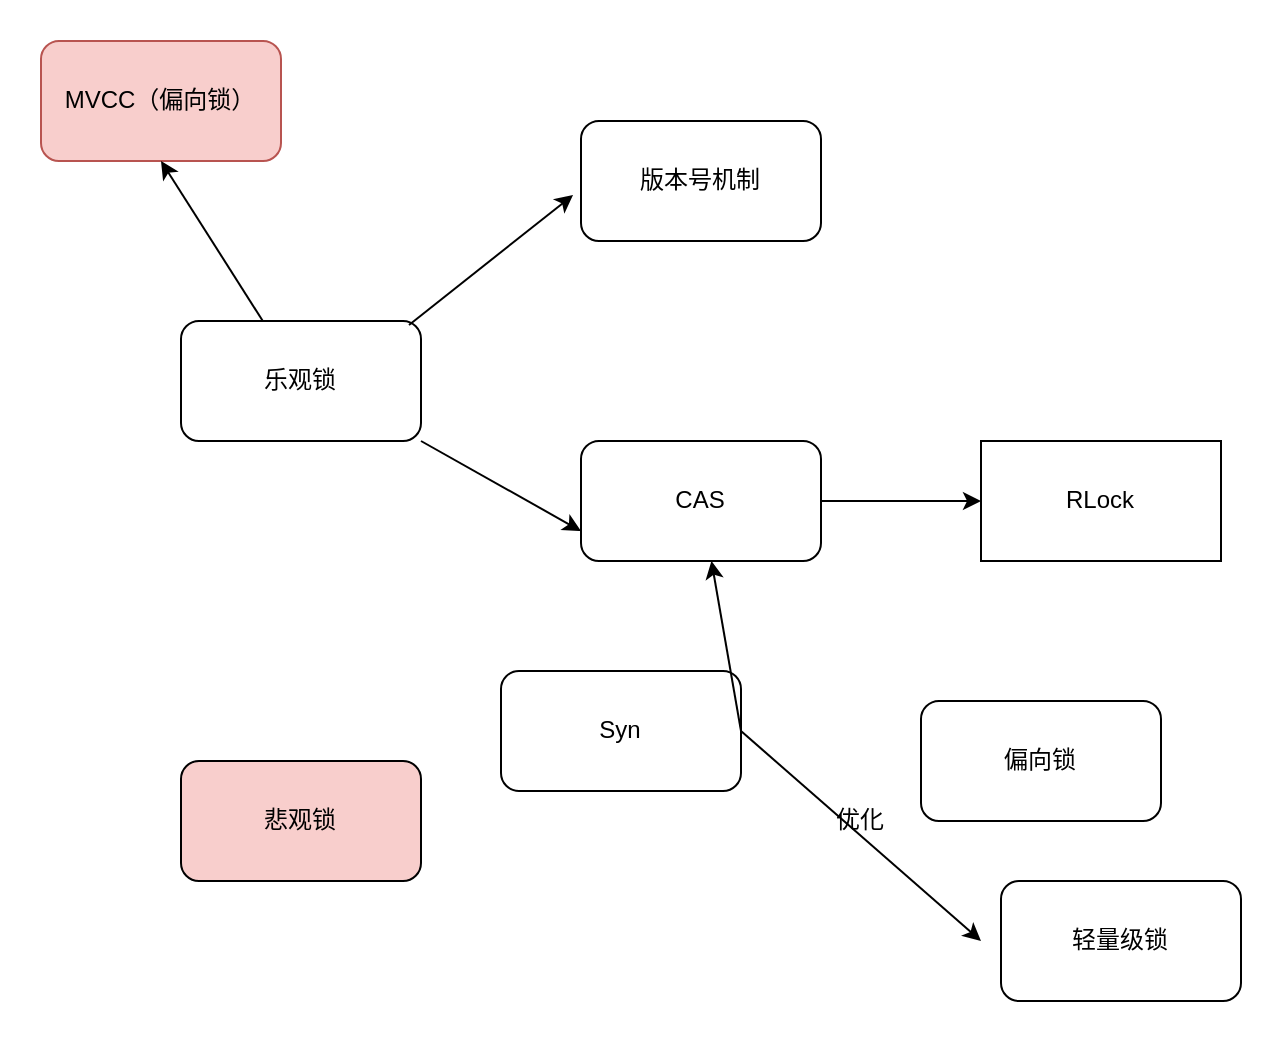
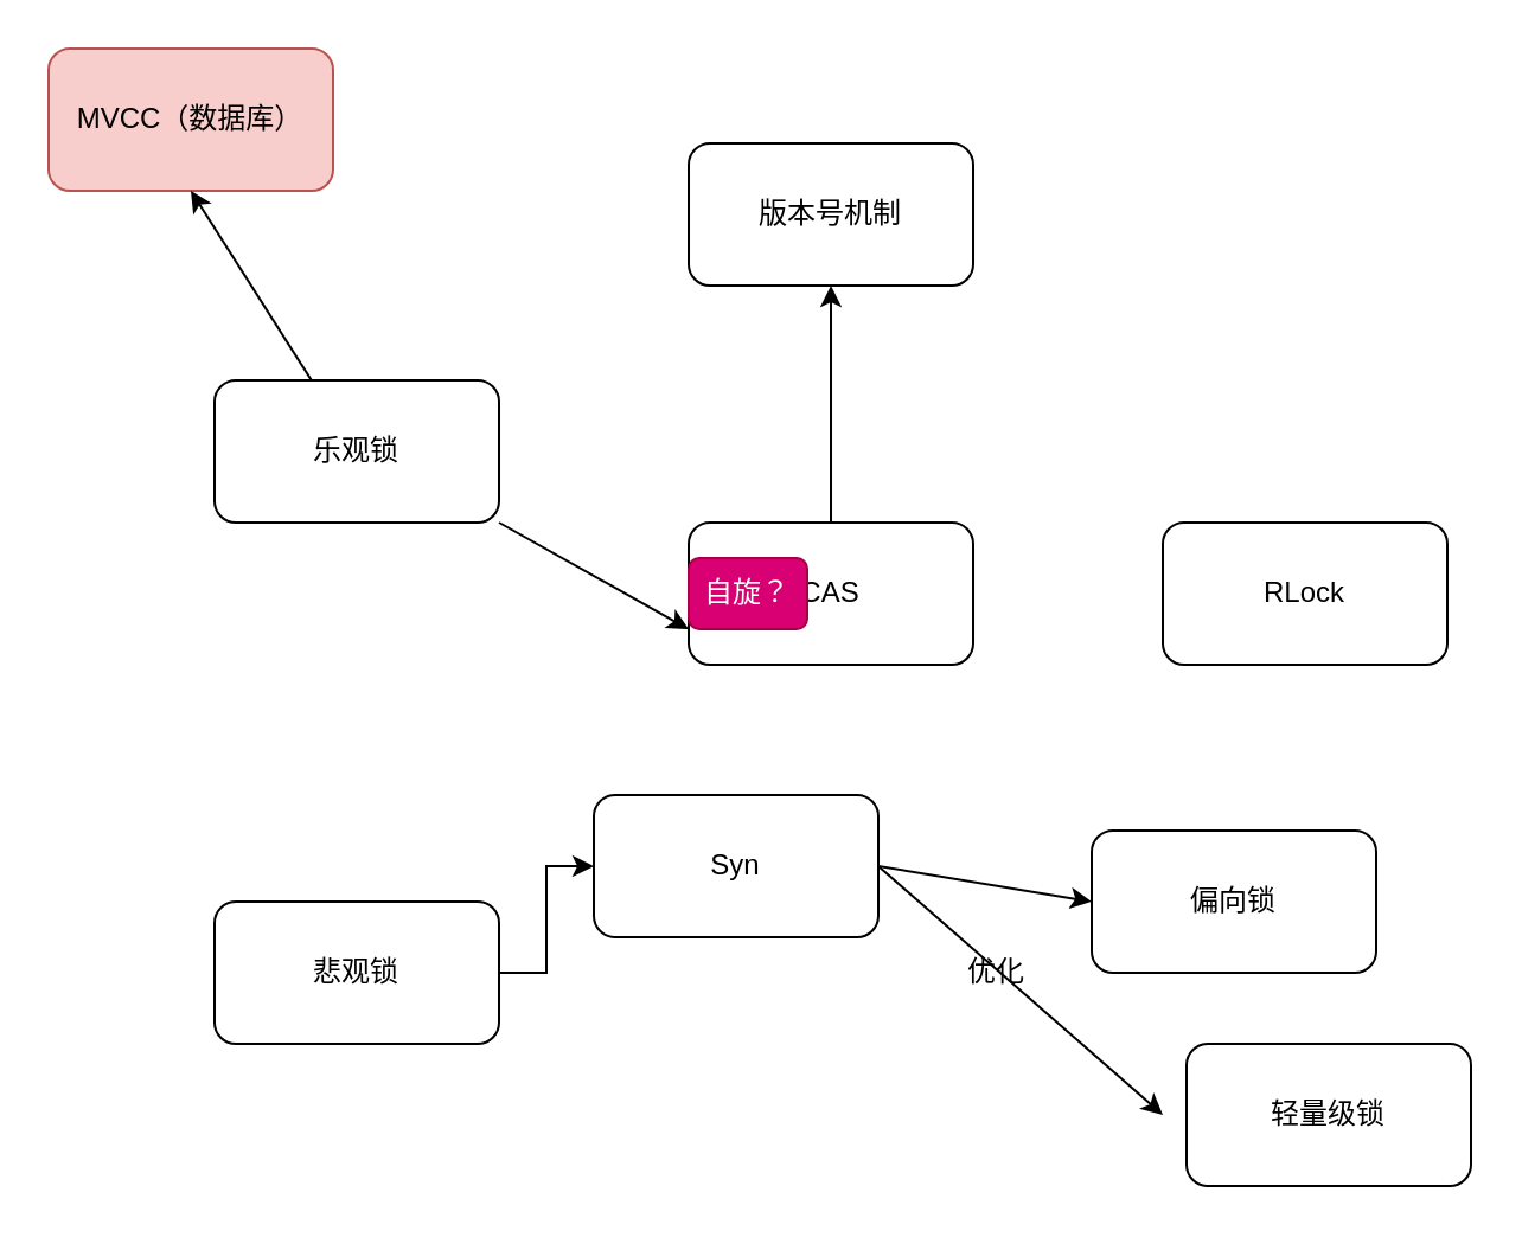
- <mxCell id="17" value="MVCC（偏向锁）" style="rounded=1;whiteSpace=wrap;html=1;fillColor=#f8cecc;strokeColor=#b85450;" vertex="1" parent="1"><mxGeometry x="20" y="20" width="120" height="60" as="geometry" /></mxCell>
+ <mxCell id="17" value="MVCC（数据库）" style="rounded=1;whiteSpace=wrap;html=1;fillColor=#f8cecc;strokeColor=#b85450;" vertex="1" parent="1"><mxGeometry x="20" y="20" width="120" height="60" as="geometry" /></mxCell>
- <mxCell id="12" value="" style="endArrow=classic;html=1;exitX=0.95;exitY=0.033;exitDx=0;exitDy=0;exitPerimeter=0;entryX=-0.033;entryY=0.617;entryDx=0;entryDy=0;entryPerimeter=0;" edge="1" parent="1" source="2" target="8"><mxGeometry width="50" height="50" relative="1" as="geometry"><mxPoint x="140" y="90" as="sourcePoint" /><mxPoint x="190" y="40" as="targetPoint" /></mxGeometry></mxCell>
+ <mxCell id="19" value="自旋？" style="rounded=1;whiteSpace=wrap;html=1;fillColor=#d80073;strokeColor=#A50040;fontColor=#ffffff;" vertex="1" parent="1"><mxGeometry x="290" y="235" width="50" height="30" as="geometry" /></mxCell>
- <mxCell id="9" value="" style="edgeStyle=orthogonalEdgeStyle;rounded=0;orthogonalLoop=1;jettySize=auto;html=1;" edge="1" parent="1" source="10" target="11"><mxGeometry relative="1" as="geometry" /></mxCell>
+ <mxCell id="9" value="" style="edgeStyle=orthogonalEdgeStyle;rounded=0;orthogonalLoop=1;jettySize=auto;html=1;" edge="1" parent="1" source="10" target="8"><mxGeometry relative="1" as="geometry" /></mxCell>
- <mxCell id="11" value="RLock" style="whiteSpace=wrap;html=1;rounded=0;" vertex="1" parent="1"><mxGeometry x="490" y="220" width="120" height="60" as="geometry" /></mxCell>
+ <mxCell id="11" value="RLock" style="rounded=1;whiteSpace=wrap;html=1;" vertex="1" parent="1"><mxGeometry x="490" y="220" width="120" height="60" as="geometry" /></mxCell>
- <mxCell id="15" value="" style="endArrow=classic;html=1;exitX=1;exitY=0.5;exitDx=0;exitDy=0;" edge="1" parent="1" source="5" target="10"><mxGeometry width="50" height="50" relative="1" as="geometry"><mxPoint x="420" y="370" as="sourcePoint" /><mxPoint x="470" y="320" as="targetPoint" /></mxGeometry></mxCell>
+ <mxCell id="15" value="" style="endArrow=classic;html=1;exitX=1;exitY=0.5;exitDx=0;exitDy=0;entryX=0;entryY=0.5;entryDx=0;entryDy=0;" edge="1" parent="1" source="5" target="6"><mxGeometry width="50" height="50" relative="1" as="geometry"><mxPoint x="420" y="370" as="sourcePoint" /><mxPoint x="470" y="320" as="targetPoint" /></mxGeometry></mxCell>
+ <mxCell id="3" value="" style="edgeStyle=orthogonalEdgeStyle;rounded=0;orthogonalLoop=1;jettySize=auto;html=1;" edge="1" parent="1" source="4" target="5"><mxGeometry relative="1" as="geometry" /></mxCell>
- <mxCell id="4" value="悲观锁" style="rounded=1;whiteSpace=wrap;html=1;fillColor=#f8cecc;" vertex="1" parent="1"><mxGeometry x="90" y="380" width="120" height="60" as="geometry" /></mxCell>
+ <mxCell id="4" value="悲观锁" style="rounded=1;whiteSpace=wrap;html=1;" vertex="1" parent="1"><mxGeometry x="90" y="380" width="120" height="60" as="geometry" /></mxCell>
- <mxCell id="14" value="优化" style="text;html=1;strokeColor=none;fillColor=none;align=center;verticalAlign=middle;whiteSpace=wrap;rounded=0;" vertex="1" parent="1"><mxGeometry x="410" y="400" width="40" height="20" as="geometry" /></mxCell>
+ <mxCell id="14" value="优化" style="text;html=1;strokeColor=none;fillColor=none;align=center;verticalAlign=middle;whiteSpace=wrap;rounded=0;" vertex="1" parent="1"><mxGeometry x="400" y="400" width="40" height="20" as="geometry" /></mxCell>
